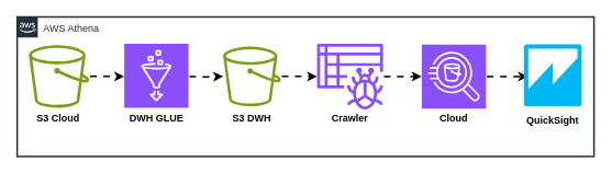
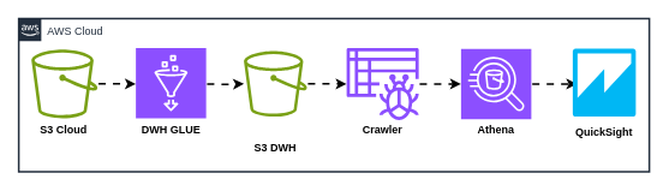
- <mxCell id="15" value="AWS Athena" style="points=[[0,0],[0.25,0],[0.5,0],[0.75,0],[1,0],[1,0.25],[1,0.5],[1,0.75],[1,1],[0.75,1],[0.5,1],[0.25,1],[0,1],[0,0.75],[0,0.5],[0,0.25]];outlineConnect=0;gradientColor=none;html=1;whiteSpace=wrap;fontSize=12;fontStyle=0;container=1;pointerEvents=0;collapsible=0;recursiveResize=0;shape=mxgraph.aws4.group;grIcon=mxgraph.aws4.group_aws_cloud_alt;strokeColor=#232F3E;fillColor=none;verticalAlign=top;align=left;spacingLeft=30;fontColor=#232F3E;dashed=0;strokeWidth=2;" vertex="1" parent="1"><mxGeometry x="20" y="20" width="700" height="170" as="geometry" /></mxCell>
+ <mxCell id="15" value="AWS Cloud" style="points=[[0,0],[0.25,0],[0.5,0],[0.75,0],[1,0],[1,0.25],[1,0.5],[1,0.75],[1,1],[0.75,1],[0.5,1],[0.25,1],[0,1],[0,0.75],[0,0.5],[0,0.25]];outlineConnect=0;gradientColor=none;html=1;whiteSpace=wrap;fontSize=12;fontStyle=0;container=1;pointerEvents=0;collapsible=0;recursiveResize=0;shape=mxgraph.aws4.group;grIcon=mxgraph.aws4.group_aws_cloud_alt;strokeColor=#232F3E;fillColor=none;verticalAlign=top;align=left;spacingLeft=30;fontColor=#232F3E;dashed=0;strokeWidth=2;" vertex="1" parent="1"><mxGeometry x="20" y="20" width="700" height="170" as="geometry" /></mxCell>
- <mxCell id="11" value="&lt;b&gt;S3 DWH&lt;/b&gt;" style="text;html=1;align=center;verticalAlign=middle;whiteSpace=wrap;rounded=0;strokeWidth=2;" vertex="1" parent="1"><mxGeometry x="275" y="128.95" width="60" height="30" as="geometry" /></mxCell>
+ <mxCell id="11" value="&lt;b&gt;S3 DWH&lt;/b&gt;" style="text;html=1;align=center;verticalAlign=middle;whiteSpace=wrap;rounded=0;strokeWidth=2;" vertex="1" parent="1"><mxGeometry x="275" y="148.95" width="60" height="30" as="geometry" /></mxCell>
- <mxCell id="18" value="&lt;b&gt;Cloud&lt;/b&gt;" style="text;html=1;align=center;verticalAlign=middle;whiteSpace=wrap;rounded=0;strokeWidth=2;" vertex="1" parent="15"><mxGeometry x="500" y="108.95" width="60" height="30" as="geometry" /></mxCell>
+ <mxCell id="18" value="&lt;b&gt;Athena&lt;/b&gt;" style="text;html=1;align=center;verticalAlign=middle;whiteSpace=wrap;rounded=0;strokeWidth=2;" vertex="1" parent="15"><mxGeometry x="500" y="108.95" width="60" height="30" as="geometry" /></mxCell>
